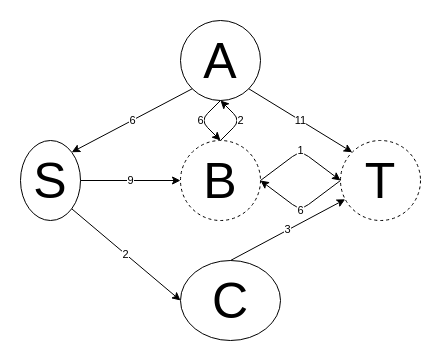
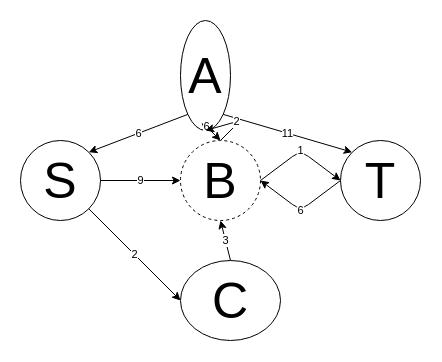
- <mxCell id="3" value="&lt;font style=&quot;font-size: 50px&quot;&gt;A&lt;/font&gt;" style="ellipse;whiteSpace=wrap;html=1;aspect=fixed;" vertex="1" parent="1"><mxGeometry x="180" y="20" width="80" height="80" as="geometry" /></mxCell>
+ <mxCell id="3" value="&lt;font style=&quot;font-size: 50px&quot;&gt;A&lt;/font&gt;" style="ellipse;whiteSpace=wrap;html=1;aspect=fixed;" vertex="1" parent="1"><mxGeometry x="180" y="20" width="50" height="110" as="geometry" /></mxCell>
- <mxCell id="2" value="&lt;font style=&quot;font-size: 50px&quot;&gt;S&lt;/font&gt;" style="ellipse;whiteSpace=wrap;html=1;aspect=fixed;" vertex="1" parent="1"><mxGeometry x="20" y="140" width="60" height="80" as="geometry" /></mxCell>
+ <mxCell id="2" value="&lt;font style=&quot;font-size: 50px&quot;&gt;S&lt;/font&gt;" style="ellipse;whiteSpace=wrap;html=1;aspect=fixed;" vertex="1" parent="1"><mxGeometry x="20" y="140" width="80" height="80" as="geometry" /></mxCell>
- <mxCell id="6" value="&lt;font style=&quot;font-size: 50px&quot;&gt;T&lt;/font&gt;" style="ellipse;whiteSpace=wrap;html=1;aspect=fixed;dashed=1;" vertex="1" parent="1"><mxGeometry x="340" y="140" width="80" height="80" as="geometry" /></mxCell>
+ <mxCell id="6" value="&lt;font style=&quot;font-size: 50px&quot;&gt;T&lt;/font&gt;" style="ellipse;whiteSpace=wrap;html=1;aspect=fixed;" vertex="1" parent="1"><mxGeometry x="340" y="140" width="80" height="80" as="geometry" /></mxCell>
- <mxCell id="10" value="3" style="endArrow=classic;html=1;exitX=0.5;exitY=0;exitDx=0;exitDy=0;" edge="1" parent="1" source="5" target="6"><mxGeometry width="50" height="50" relative="1" as="geometry"><mxPoint x="80" y="320" as="sourcePoint" /><mxPoint x="130" y="270" as="targetPoint" /></mxGeometry></mxCell>
+ <mxCell id="10" value="3" style="endArrow=classic;html=1;entryX=0.5;entryY=1;entryDx=0;entryDy=0;exitX=0.5;exitY=0;exitDx=0;exitDy=0;" edge="1" parent="1" source="5" target="4"><mxGeometry width="50" height="50" relative="1" as="geometry"><mxPoint x="80" y="320" as="sourcePoint" /><mxPoint x="130" y="270" as="targetPoint" /></mxGeometry></mxCell>
